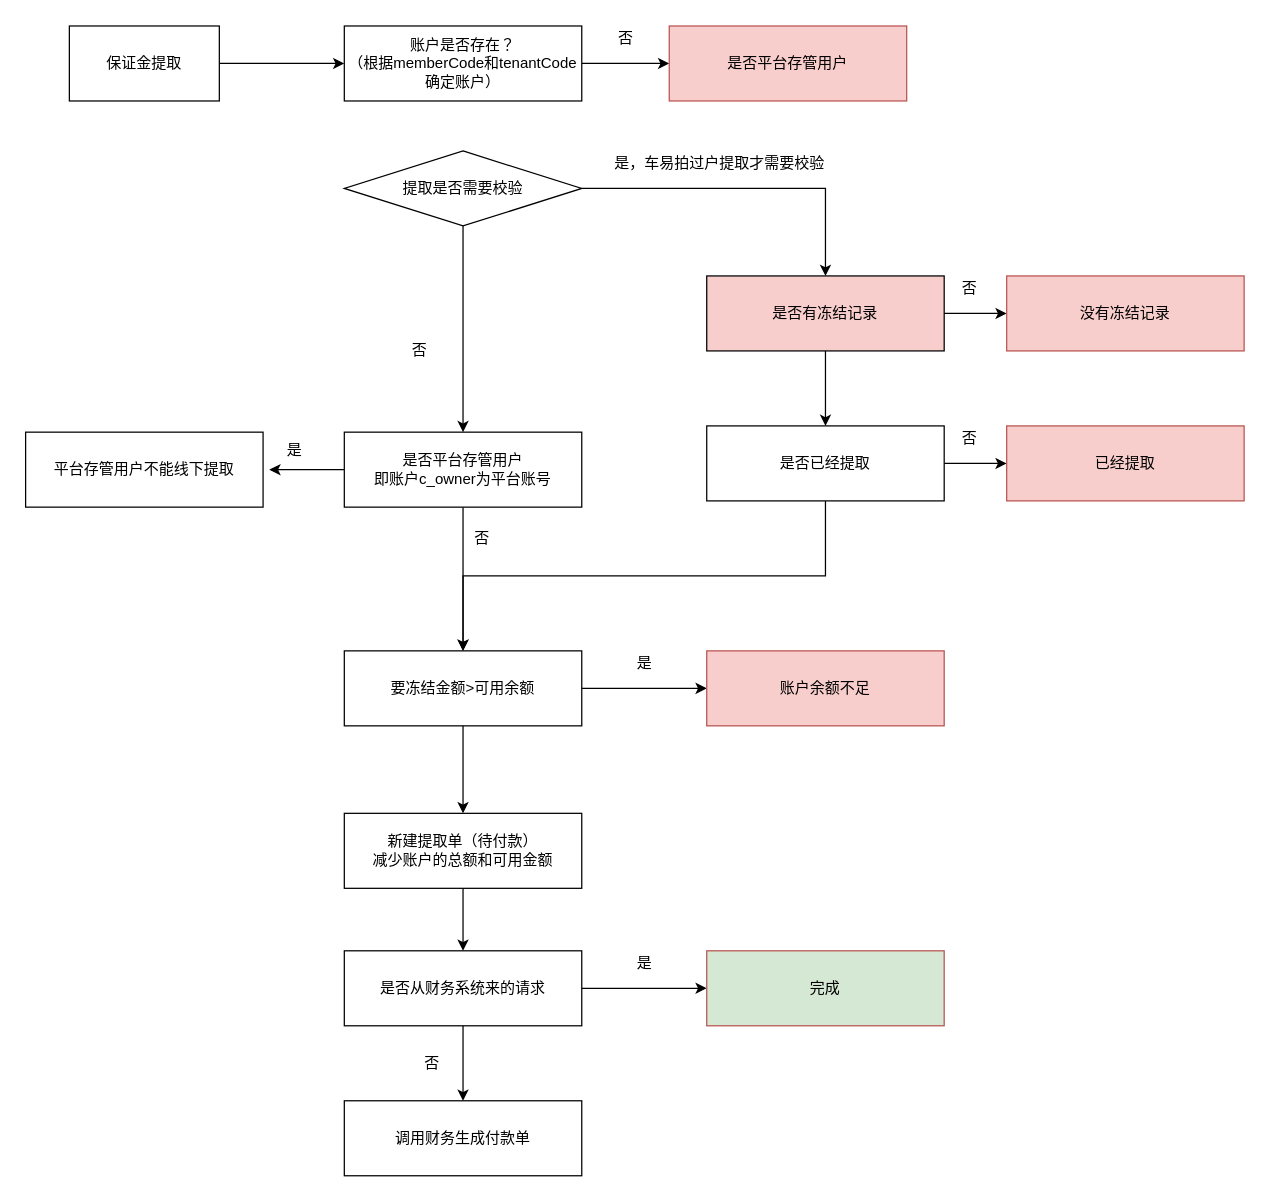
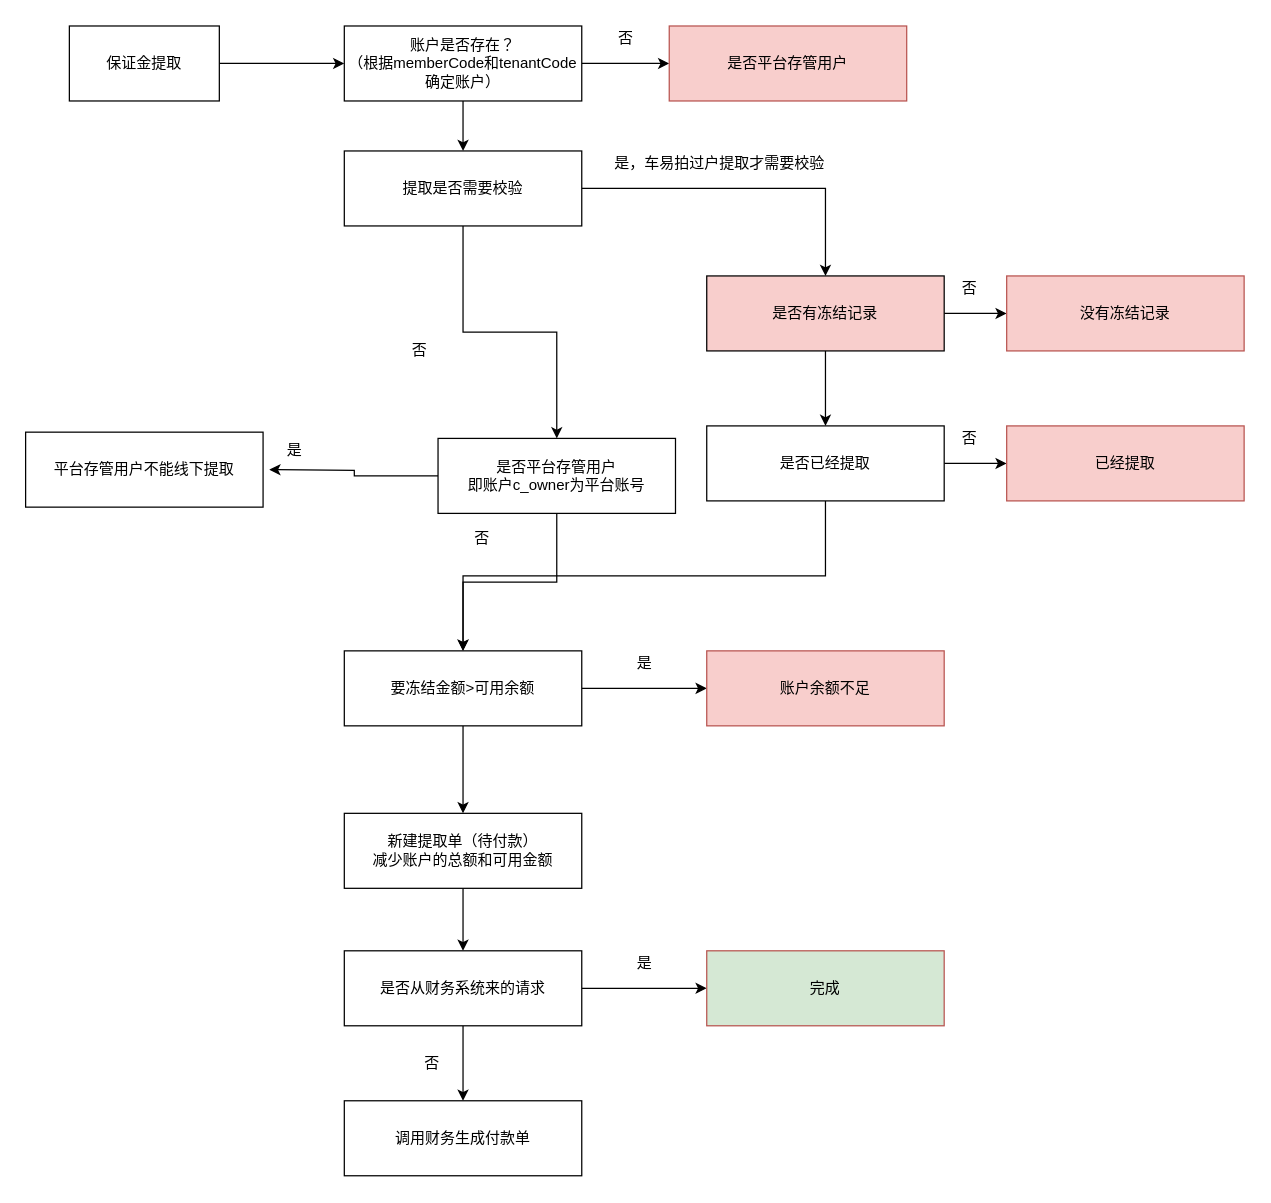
+ <mxCell id="5" style="edgeStyle=orthogonalEdgeStyle;rounded=0;orthogonalLoop=1;jettySize=auto;html=1;exitX=0.5;exitY=1;exitDx=0;exitDy=0;entryX=0.5;entryY=0;entryDx=0;entryDy=0;" edge="1" parent="1" source="6" target="11"><mxGeometry relative="1" as="geometry" /></mxCell>
- <mxCell id="11" value="提取是否需要校验" style="rhombus;whiteSpace=wrap;html=1;" vertex="1" parent="1"><mxGeometry x="275" y="120" width="190" height="60" as="geometry" /></mxCell>
+ <mxCell id="11" value="提取是否需要校验" style="rounded=0;whiteSpace=wrap;html=1;" vertex="1" parent="1"><mxGeometry x="275" y="120" width="190" height="60" as="geometry" /></mxCell>
- <mxCell id="40" value="是否平台存管用户&lt;br&gt;即账户c_owner为平台账号" style="rounded=0;whiteSpace=wrap;html=1;" vertex="1" parent="1"><mxGeometry x="275" y="345" width="190" height="60" as="geometry" /></mxCell>
+ <mxCell id="40" value="是否平台存管用户&lt;br&gt;即账户c_owner为平台账号" style="rounded=0;whiteSpace=wrap;html=1;" vertex="1" parent="1"><mxGeometry x="350" y="350" width="190" height="60" as="geometry" /></mxCell>
